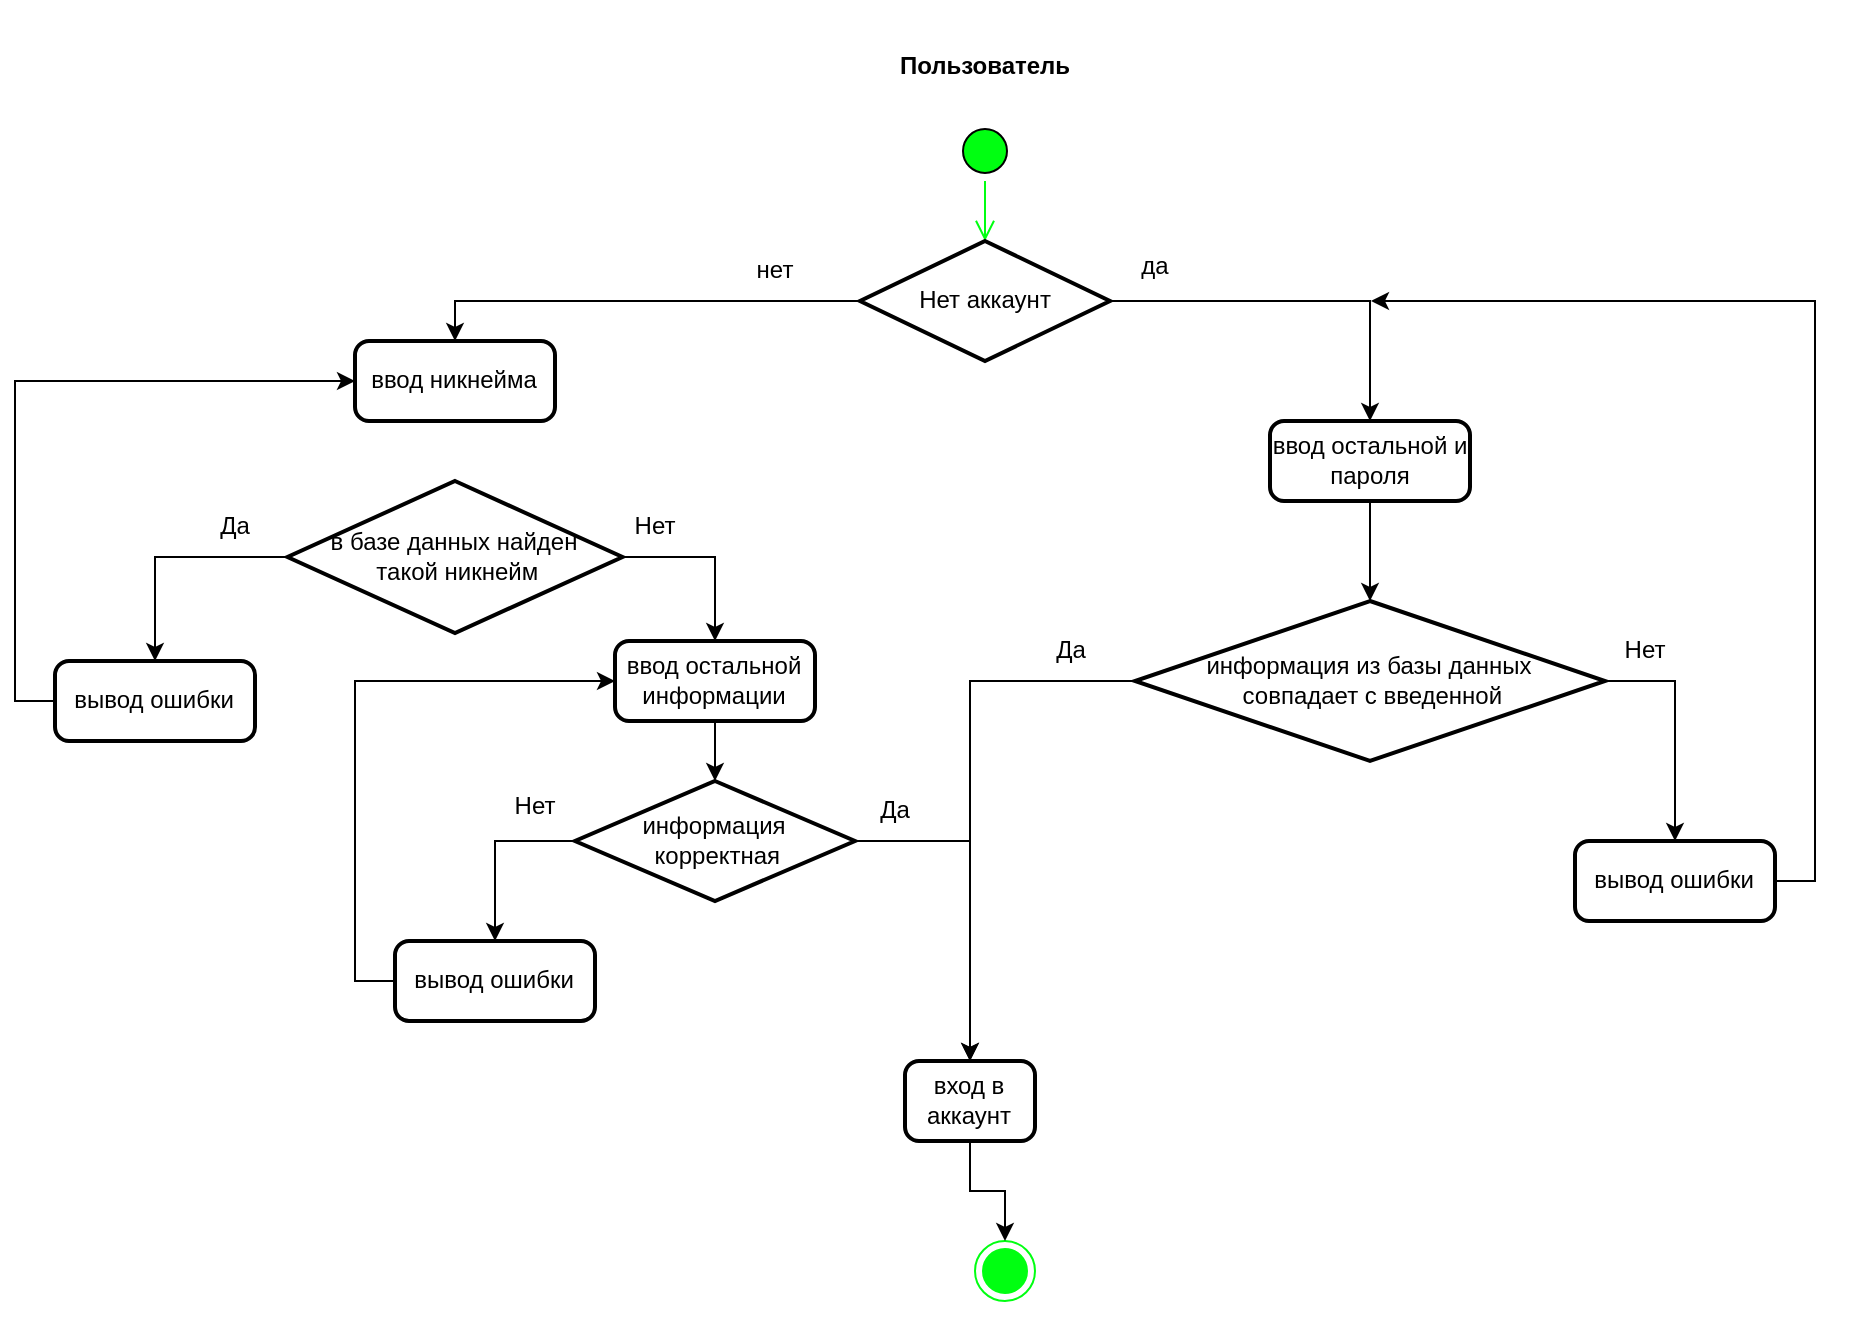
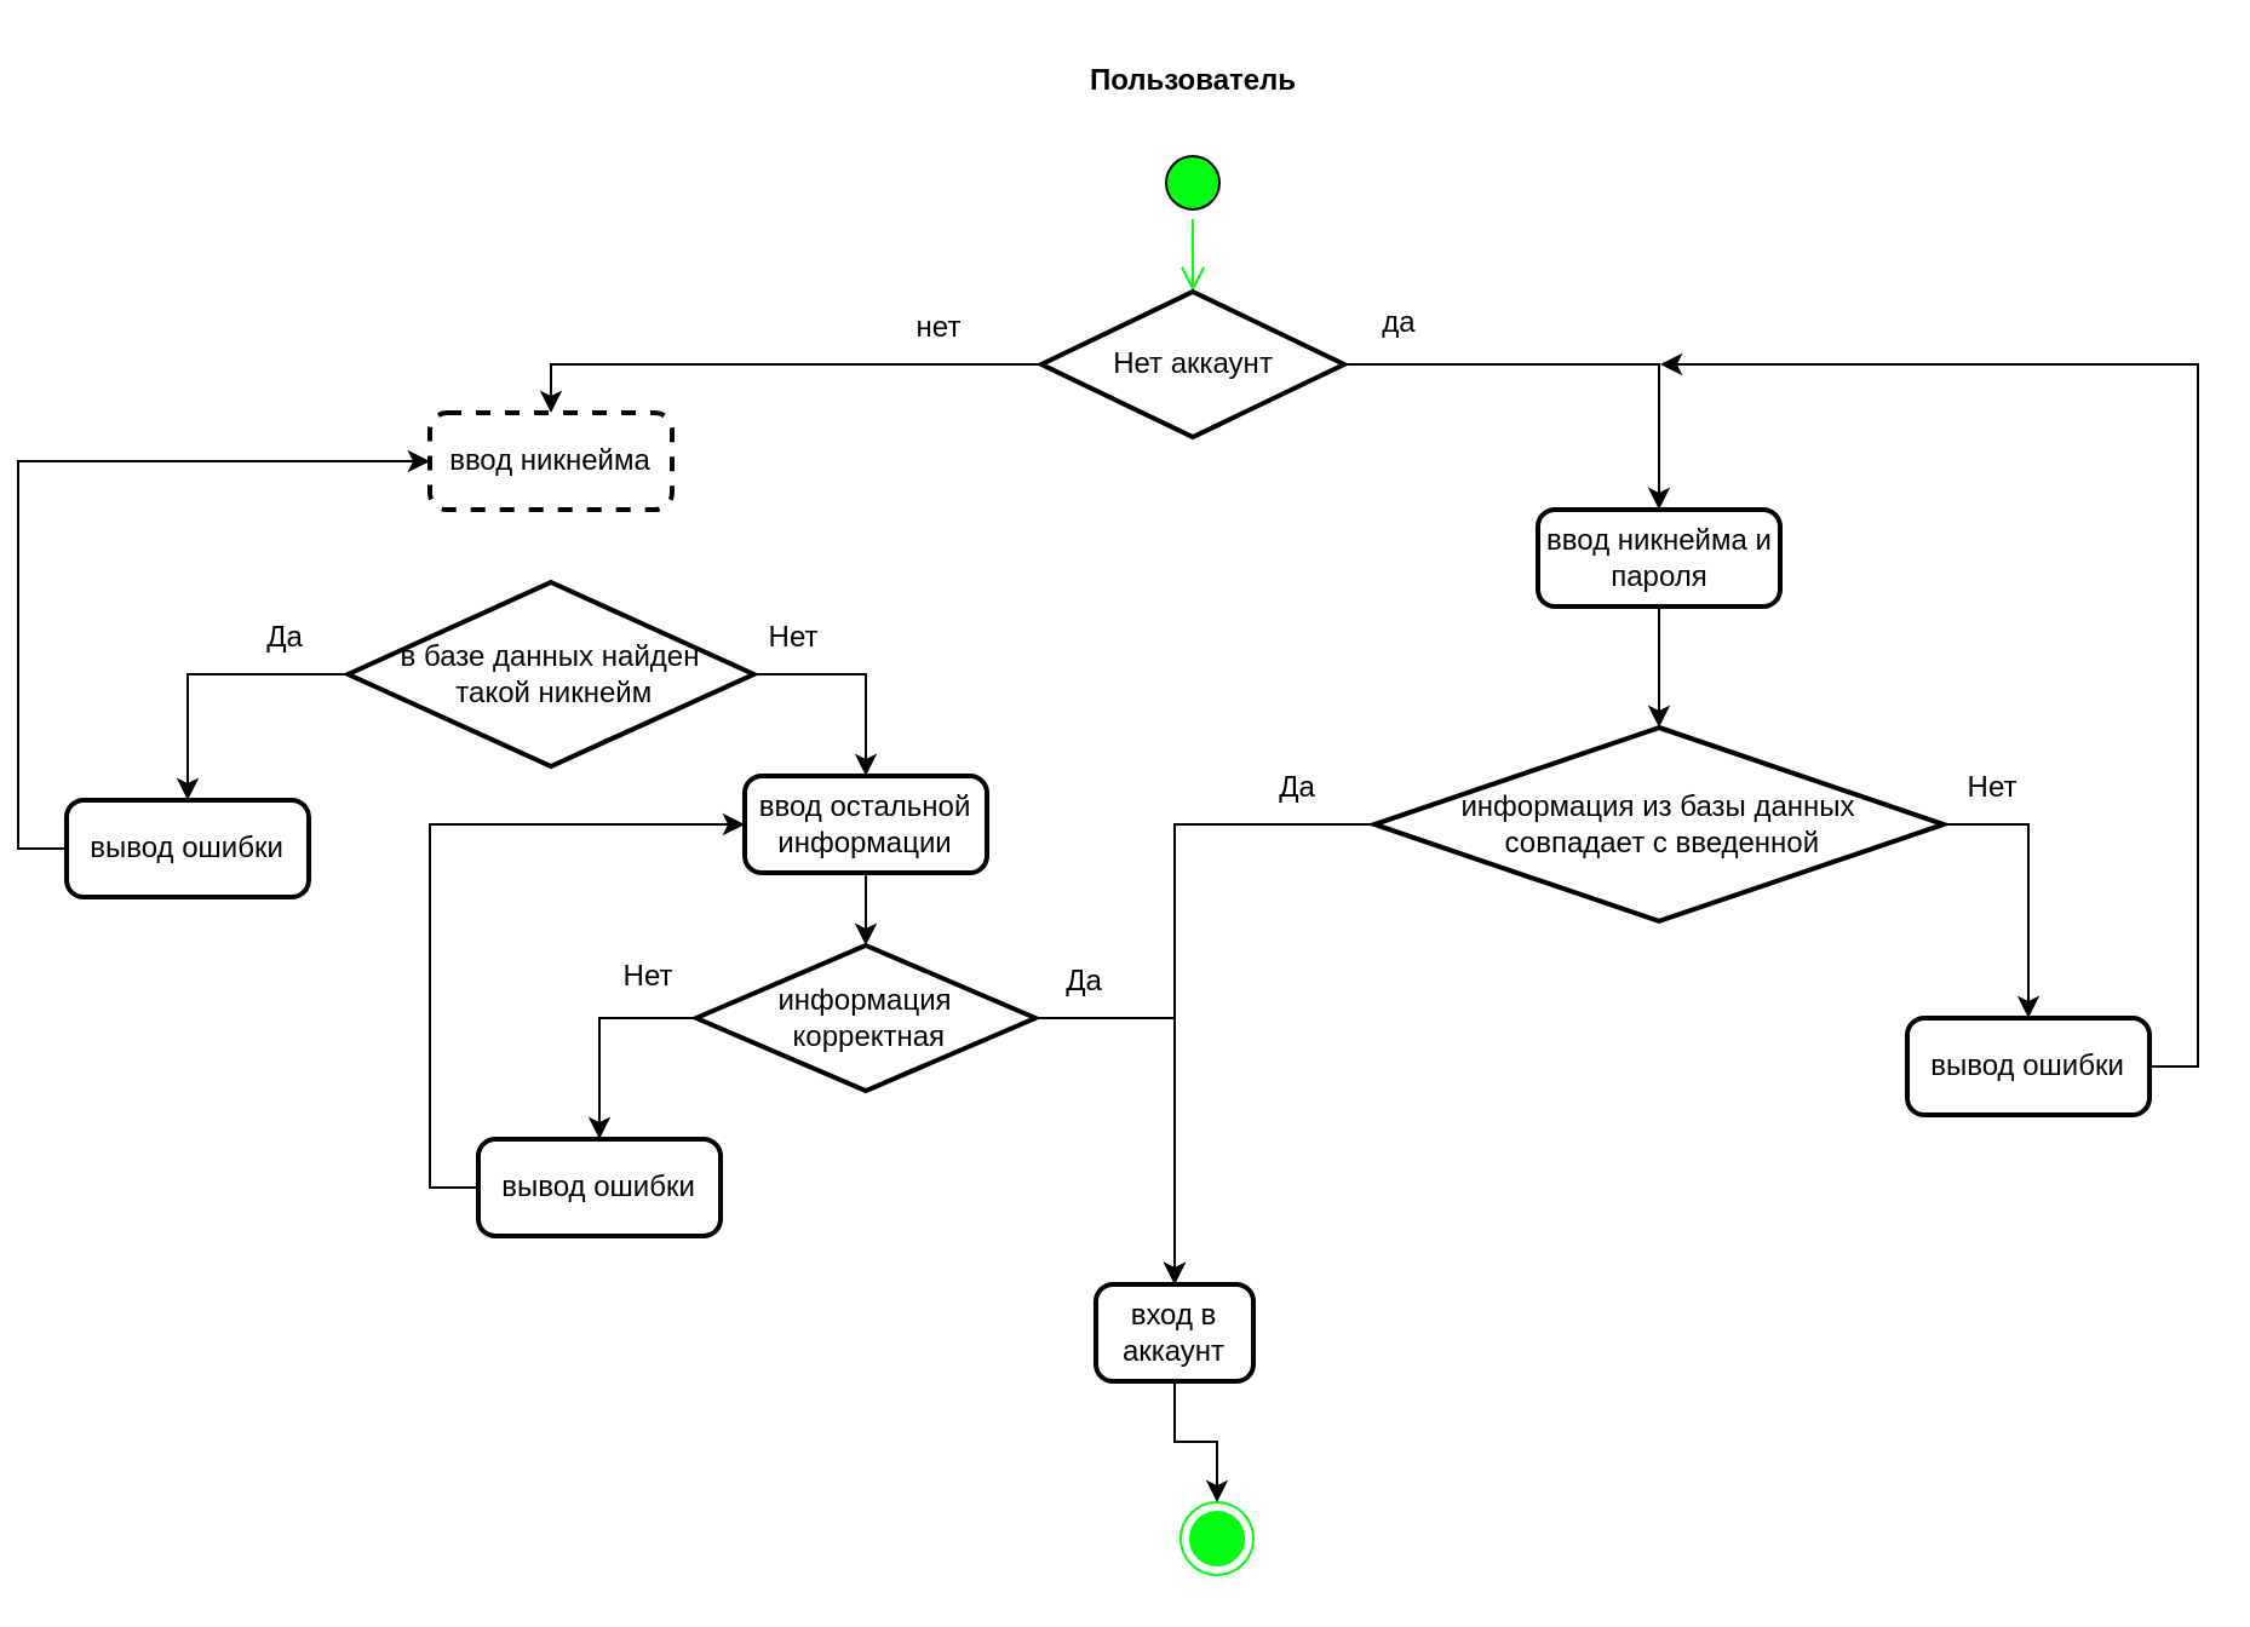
- <mxCell id="11" value="ввод никнейма" style="rounded=1;whiteSpace=wrap;html=1;absoluteArcSize=1;arcSize=14;strokeWidth=2;" parent="1" vertex="1"><mxGeometry x="170" y="170" width="100" height="40" as="geometry" /></mxCell>
+ <mxCell id="11" value="ввод никнейма" style="rounded=1;whiteSpace=wrap;html=1;absoluteArcSize=1;arcSize=14;strokeWidth=2;dashed=1;" parent="1" vertex="1"><mxGeometry x="170" y="170" width="100" height="40" as="geometry" /></mxCell>
- <mxCell id="10" value="ввод остальной и пароля" style="rounded=1;whiteSpace=wrap;html=1;absoluteArcSize=1;arcSize=14;strokeWidth=2;" parent="1" vertex="1"><mxGeometry x="627.5" y="210" width="100" height="40" as="geometry" /></mxCell>
+ <mxCell id="10" value="ввод никнейма и пароля" style="rounded=1;whiteSpace=wrap;html=1;absoluteArcSize=1;arcSize=14;strokeWidth=2;" parent="1" vertex="1"><mxGeometry x="627.5" y="210" width="100" height="40" as="geometry" /></mxCell>
